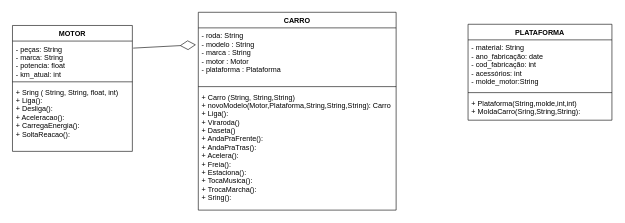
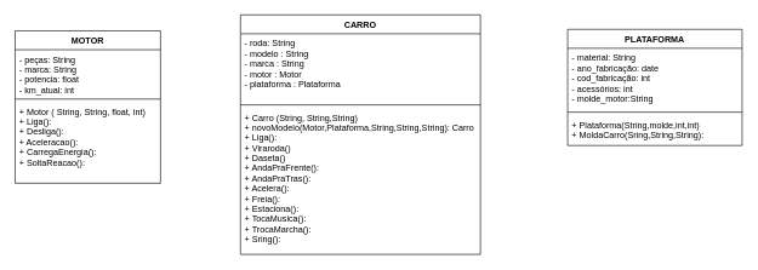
- <mxCell id="14" value="" style="endArrow=diamondThin;endFill=0;endSize=24;html=1;rounded=0;entryX=-0.012;entryY=0.3;entryDx=0;entryDy=0;entryPerimeter=0;exitX=1.007;exitY=0.184;exitDx=0;exitDy=0;exitPerimeter=0;" parent="1" source="7" target="3" edge="1"><mxGeometry width="160" relative="1" as="geometry"><mxPoint x="270" y="150" as="sourcePoint" /><mxPoint x="430" y="150" as="targetPoint" /></mxGeometry></mxCell>
- <mxCell id="9" value="+ Sring ( String, String, float, int)&#10;+ Liga():&#10;+ Desliga():&#10;+ Aceleracao():&#10;+ CarregaEnergia():&#10;+ SoltaReacao():" style="text;strokeColor=none;fillColor=none;align=left;verticalAlign=top;spacingLeft=4;spacingRight=4;overflow=hidden;rotatable=0;points=[[0,0.5],[1,0.5]];portConstraint=eastwest;" parent="6" vertex="1"><mxGeometry y="98" width="200" height="112" as="geometry" /></mxCell>
+ <mxCell id="9" value="+ Motor ( String, String, float, int)&#10;+ Liga():&#10;+ Desliga():&#10;+ Aceleracao():&#10;+ CarregaEnergia():&#10;+ SoltaReacao():" style="text;strokeColor=none;fillColor=none;align=left;verticalAlign=top;spacingLeft=4;spacingRight=4;overflow=hidden;rotatable=0;points=[[0,0.5],[1,0.5]];portConstraint=eastwest;" parent="6" vertex="1"><mxGeometry y="98" width="200" height="112" as="geometry" /></mxCell>
